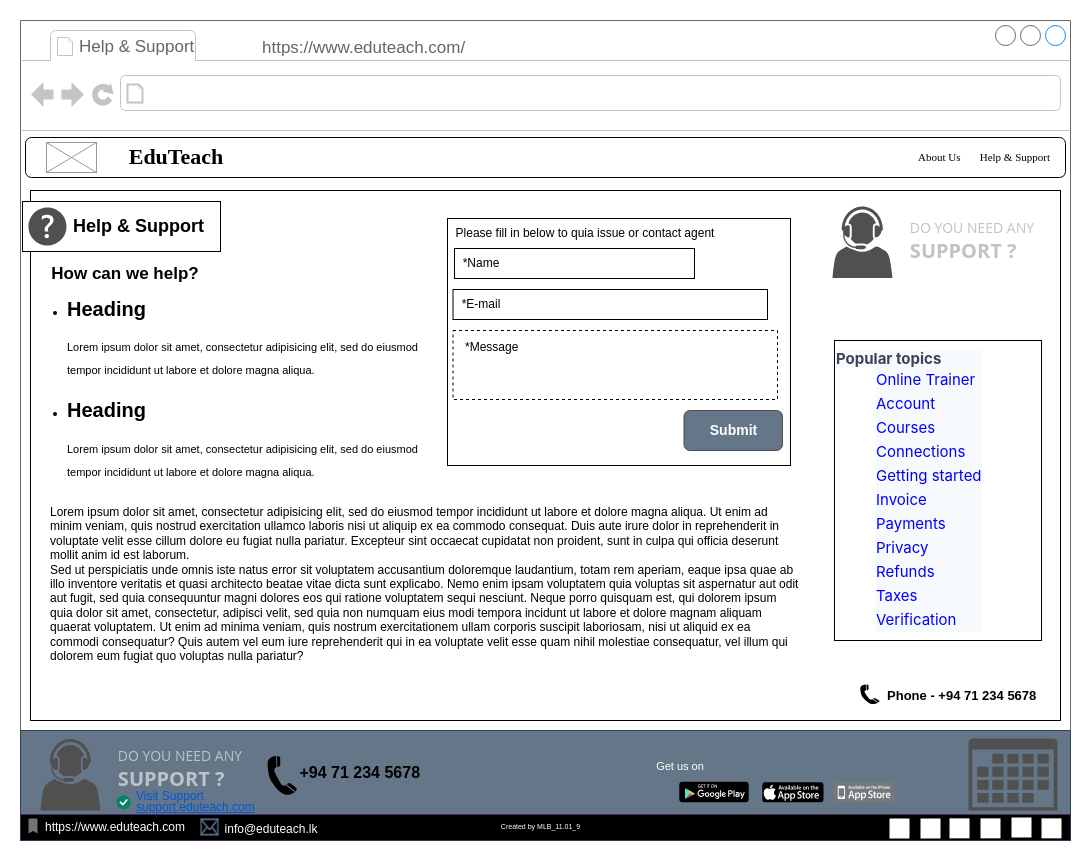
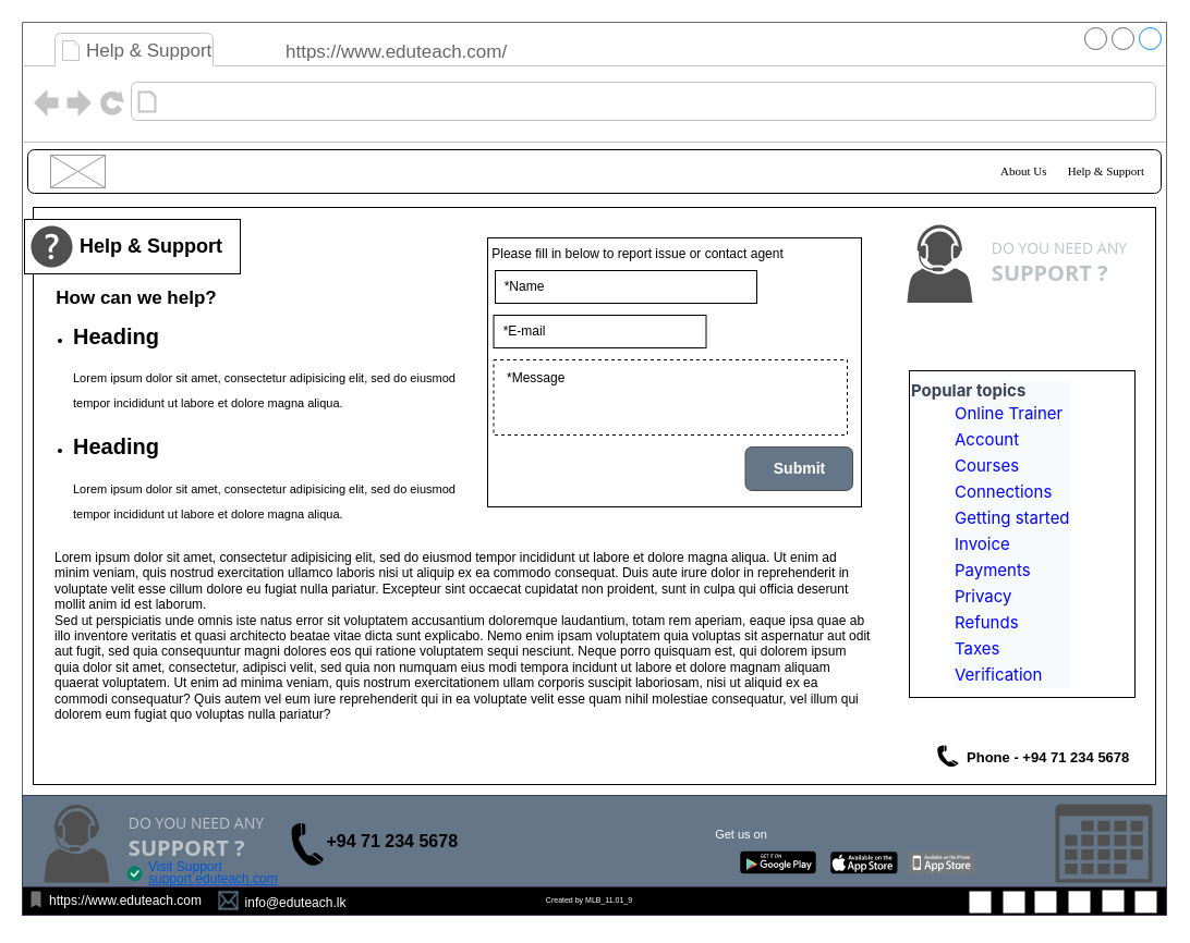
- <mxCell id="51" value="&lt;font size=&quot;1&quot; face=&quot;Comic Sans MS&quot; style=&quot;&quot;&gt;&lt;b style=&quot;font-size: 22px;&quot;&gt;EduTeach&lt;/b&gt;&lt;/font&gt;" style="text;html=1;strokeColor=none;fillColor=none;align=center;verticalAlign=middle;whiteSpace=wrap;rounded=0;" vertex="1" parent="1"><mxGeometry x="96" y="142" width="160" height="30" as="geometry" /></mxCell>
- <mxCell id="47" value="Please fill in below to quia issue or contact agent" style="text;html=1;strokeColor=none;fillColor=none;align=center;verticalAlign=middle;whiteSpace=wrap;rounded=0;" parent="1" vertex="1"><mxGeometry x="415" y="218" width="340" height="30" as="geometry" /></mxCell>
+ <mxCell id="47" value="Please fill in below to report issue or contact agent" style="text;html=1;strokeColor=none;fillColor=none;align=center;verticalAlign=middle;whiteSpace=wrap;rounded=0;" parent="1" vertex="1"><mxGeometry x="415" y="218" width="340" height="30" as="geometry" /></mxCell>
- <mxCell id="44" value="&amp;nbsp; *E-mail" style="rounded=0;whiteSpace=wrap;html=1;align=left;" parent="1" vertex="1"><mxGeometry x="452.5" y="289" width="314.5" height="30" as="geometry" /></mxCell>
+ <mxCell id="44" value="&amp;nbsp; *E-mail" style="rounded=0;whiteSpace=wrap;html=1;align=left;" parent="1" vertex="1"><mxGeometry x="452.5" y="289" width="195" height="30" as="geometry" /></mxCell>
